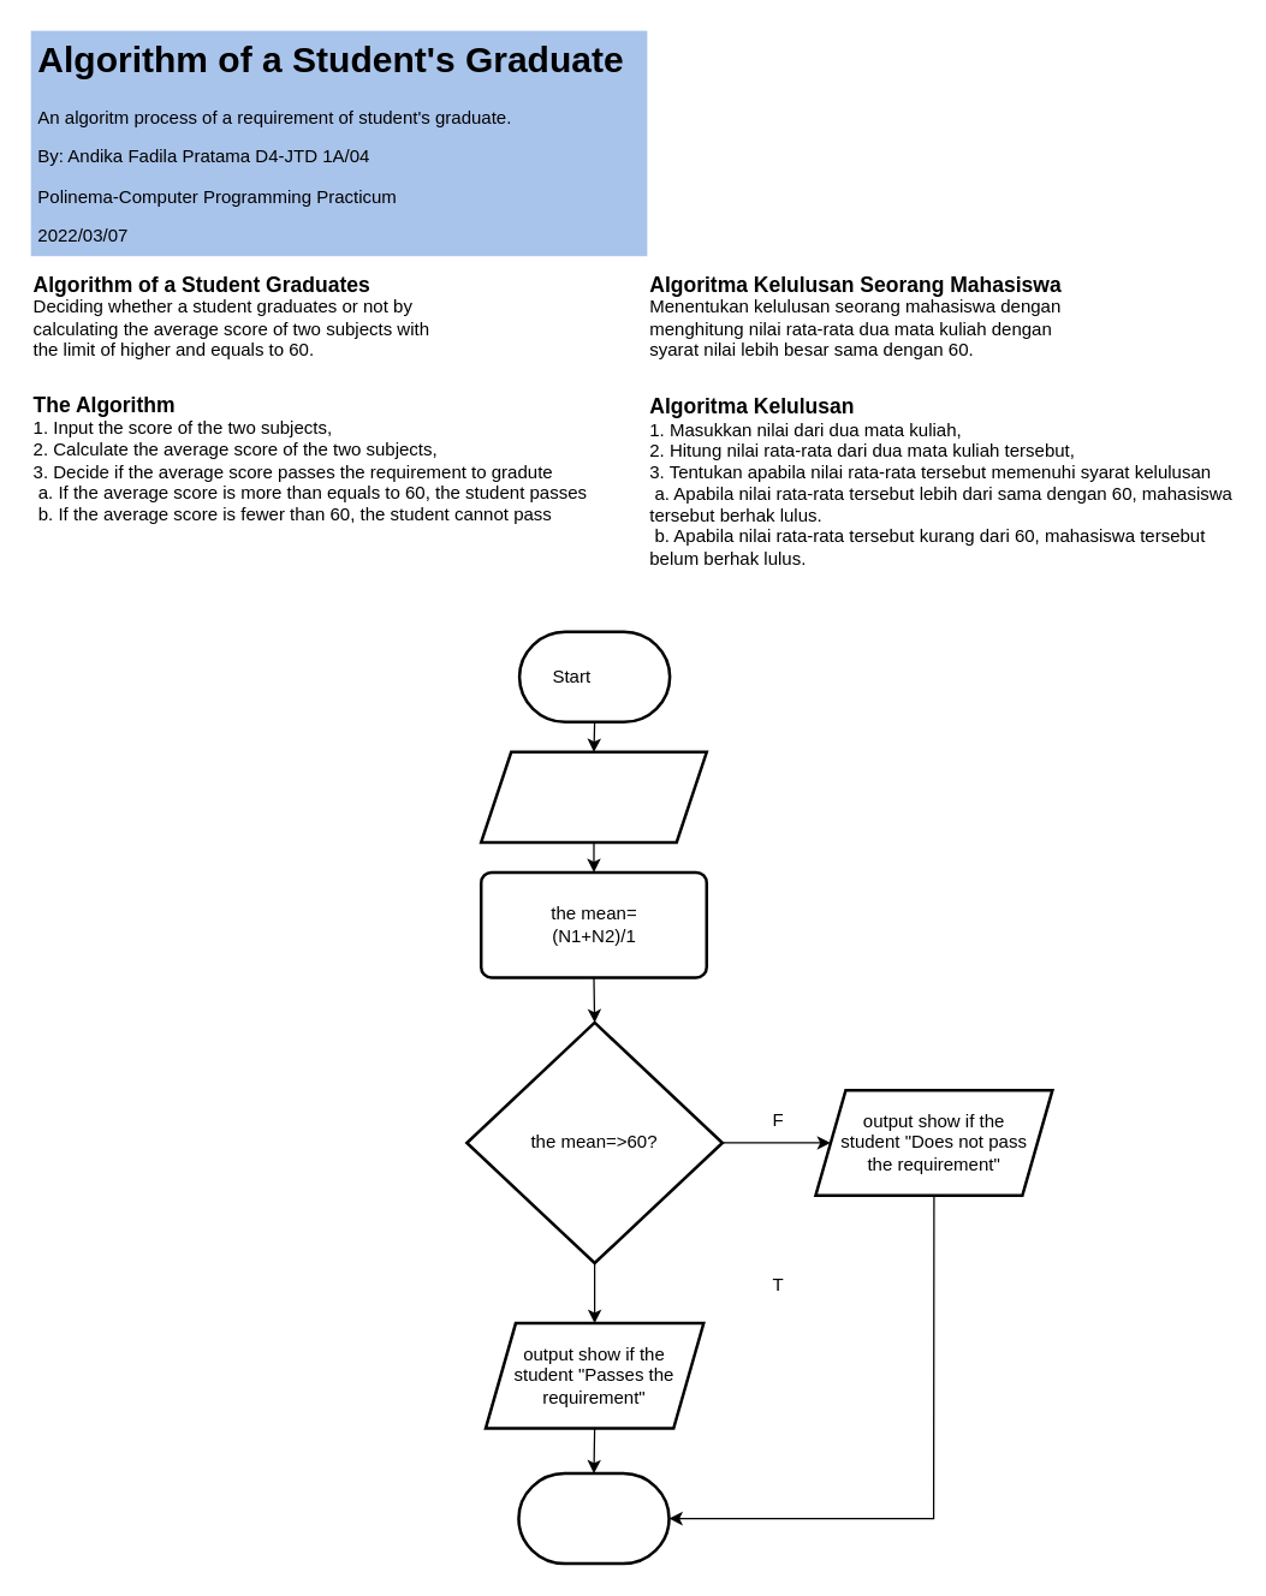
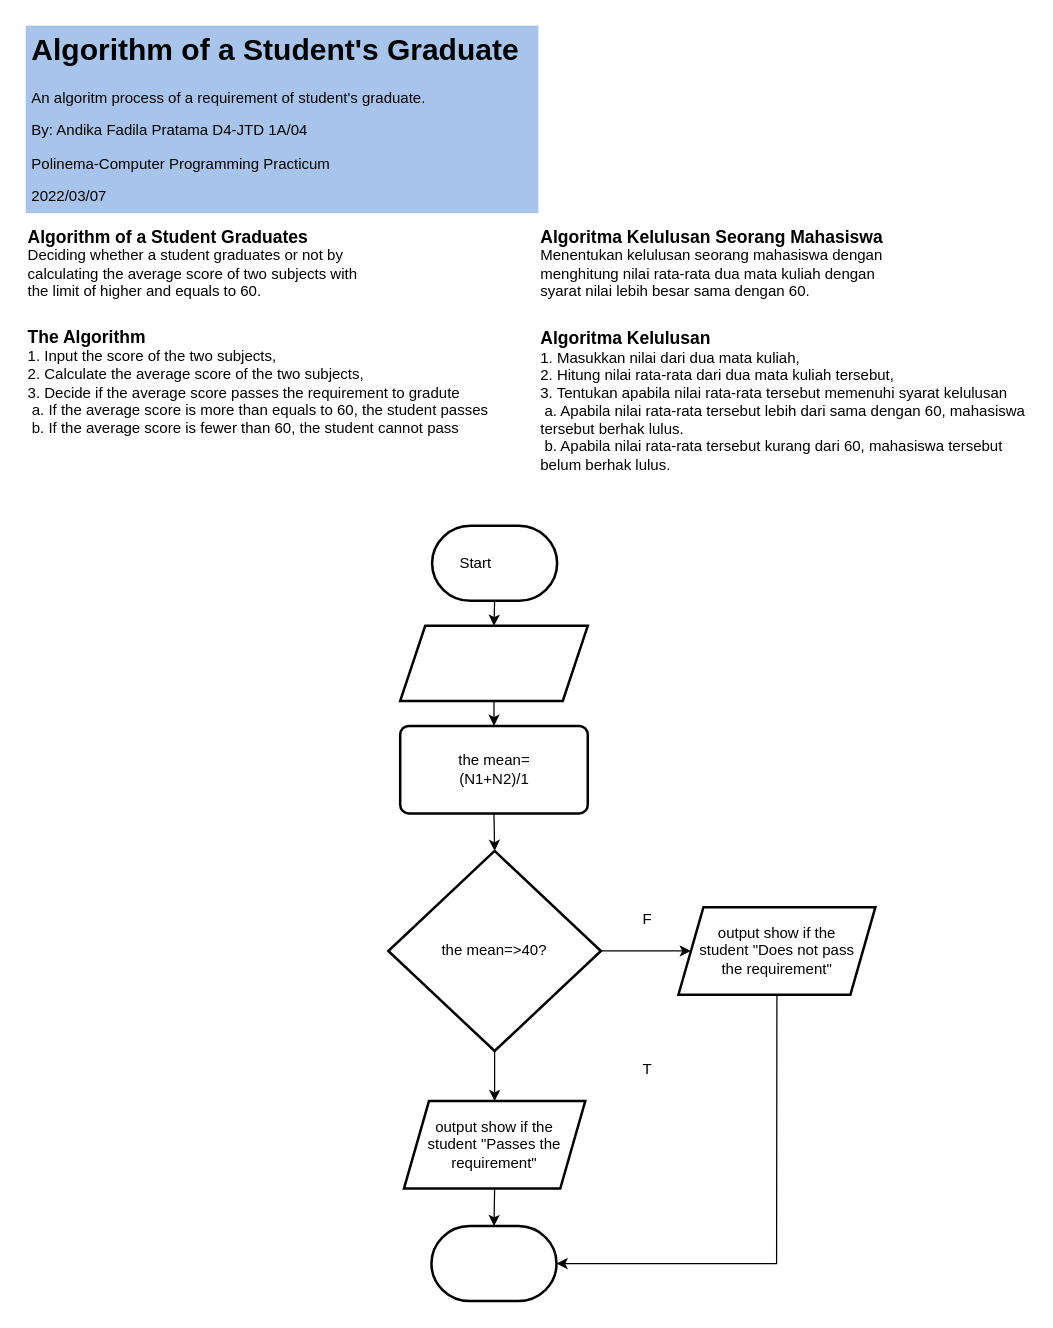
- <mxCell id="26" value="F" style="text;html=1;strokeColor=none;fillColor=none;align=center;verticalAlign=middle;whiteSpace=wrap;rounded=0;fontSize=12;" parent="1" vertex="1"><mxGeometry x="499.5" y="730" width="35" height="30" as="geometry" /></mxCell>
+ <mxCell id="26" value="F" style="text;html=1;strokeColor=none;fillColor=none;align=center;verticalAlign=middle;whiteSpace=wrap;rounded=0;fontSize=12;" parent="1" vertex="1"><mxGeometry x="499.5" y="720" width="35" height="30" as="geometry" /></mxCell>
- <mxCell id="14" value="the mean=&amp;gt;60?" style="text;html=1;strokeColor=none;fillColor=none;align=center;verticalAlign=middle;whiteSpace=wrap;rounded=0;fontSize=12;" parent="1" vertex="1"><mxGeometry x="335" y="745" width="120" height="30" as="geometry" /></mxCell>
+ <mxCell id="14" value="the mean=&amp;gt;40?" style="text;html=1;strokeColor=none;fillColor=none;align=center;verticalAlign=middle;whiteSpace=wrap;rounded=0;fontSize=12;" parent="1" vertex="1"><mxGeometry x="335" y="745" width="120" height="30" as="geometry" /></mxCell>
